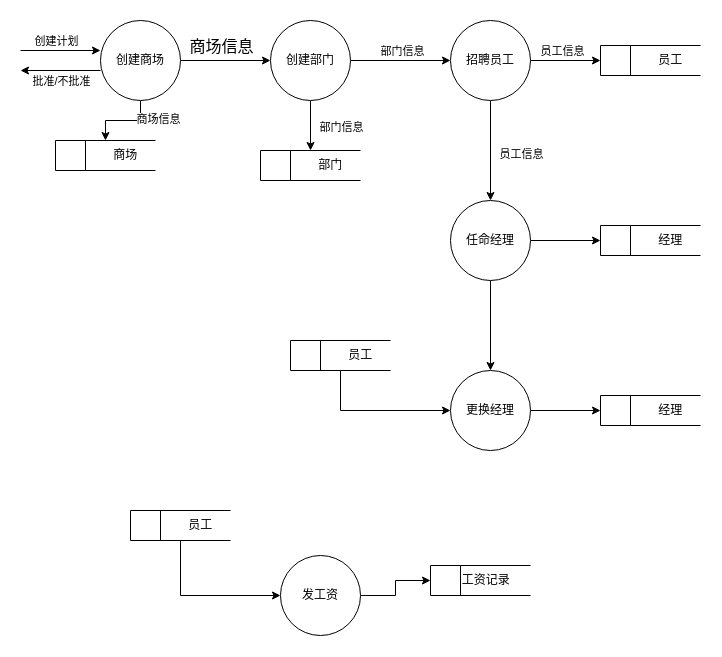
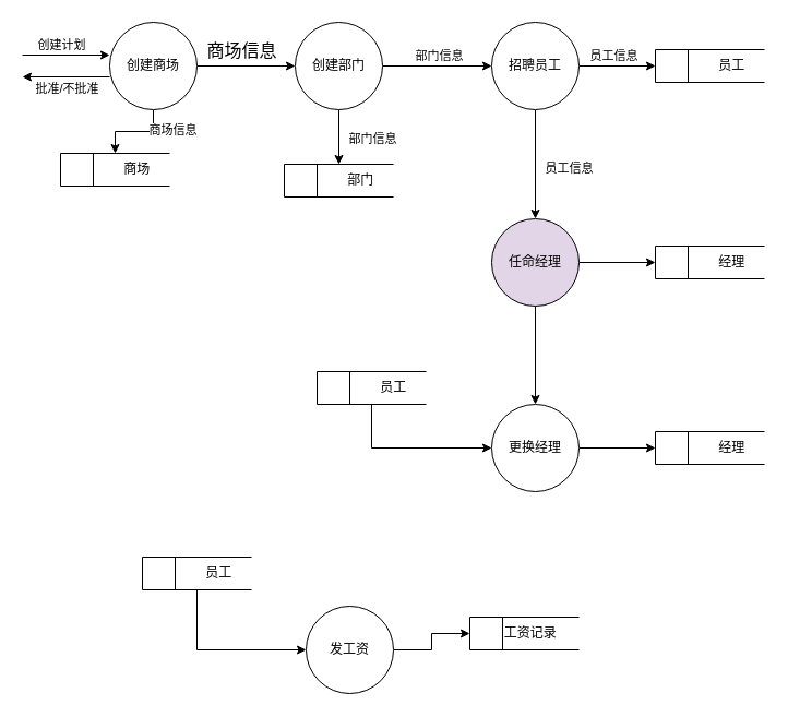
- <mxCell id="19" value="任命经理" style="ellipse;whiteSpace=wrap;html=1;aspect=fixed;" parent="1" vertex="1"><mxGeometry x="450" y="200" width="80" height="80" as="geometry" /></mxCell>
+ <mxCell id="19" value="任命经理" style="ellipse;whiteSpace=wrap;html=1;aspect=fixed;fillColor=#e1d5e7;" parent="1" vertex="1"><mxGeometry x="450" y="200" width="80" height="80" as="geometry" /></mxCell>
